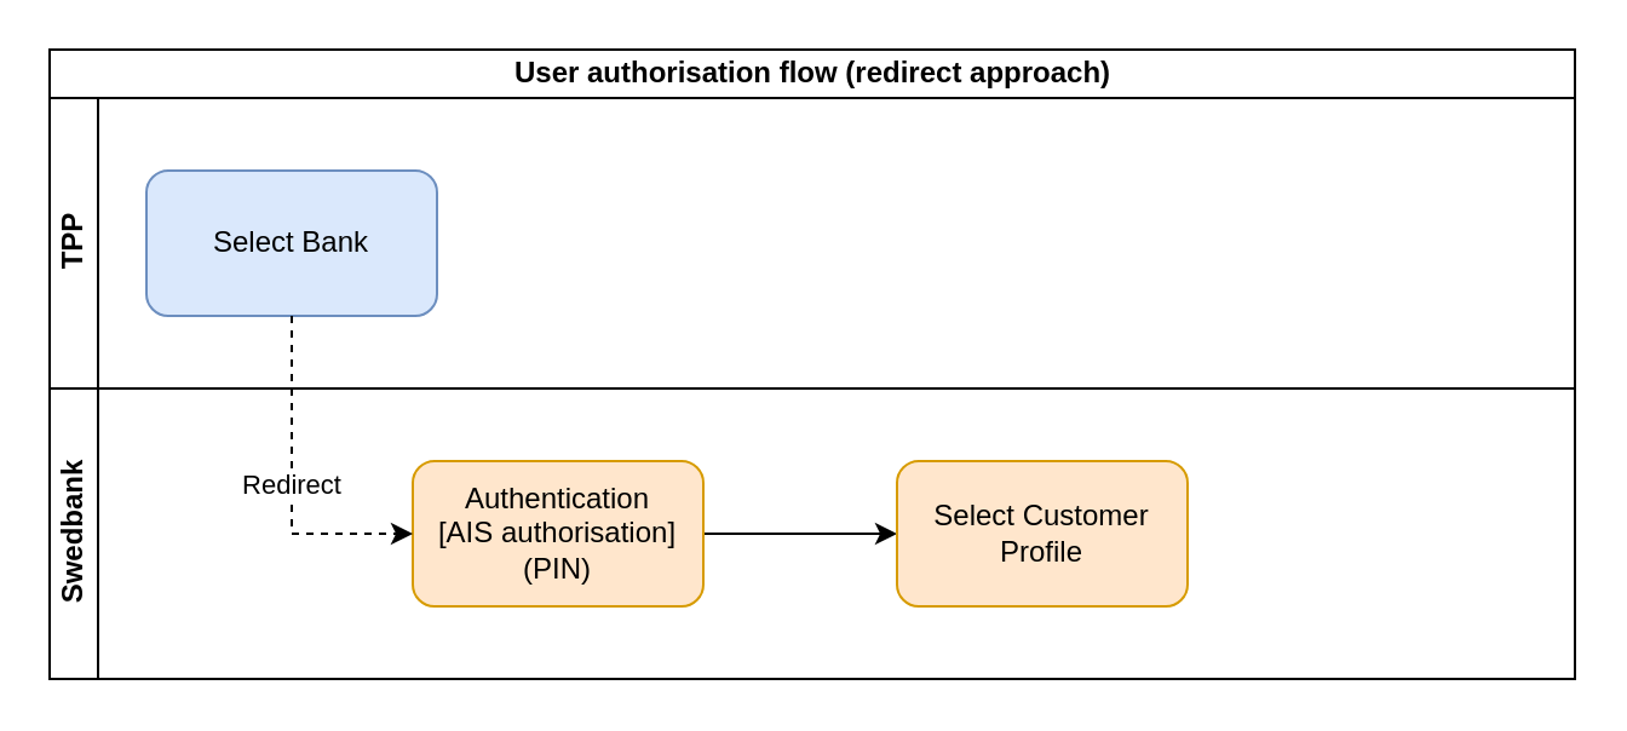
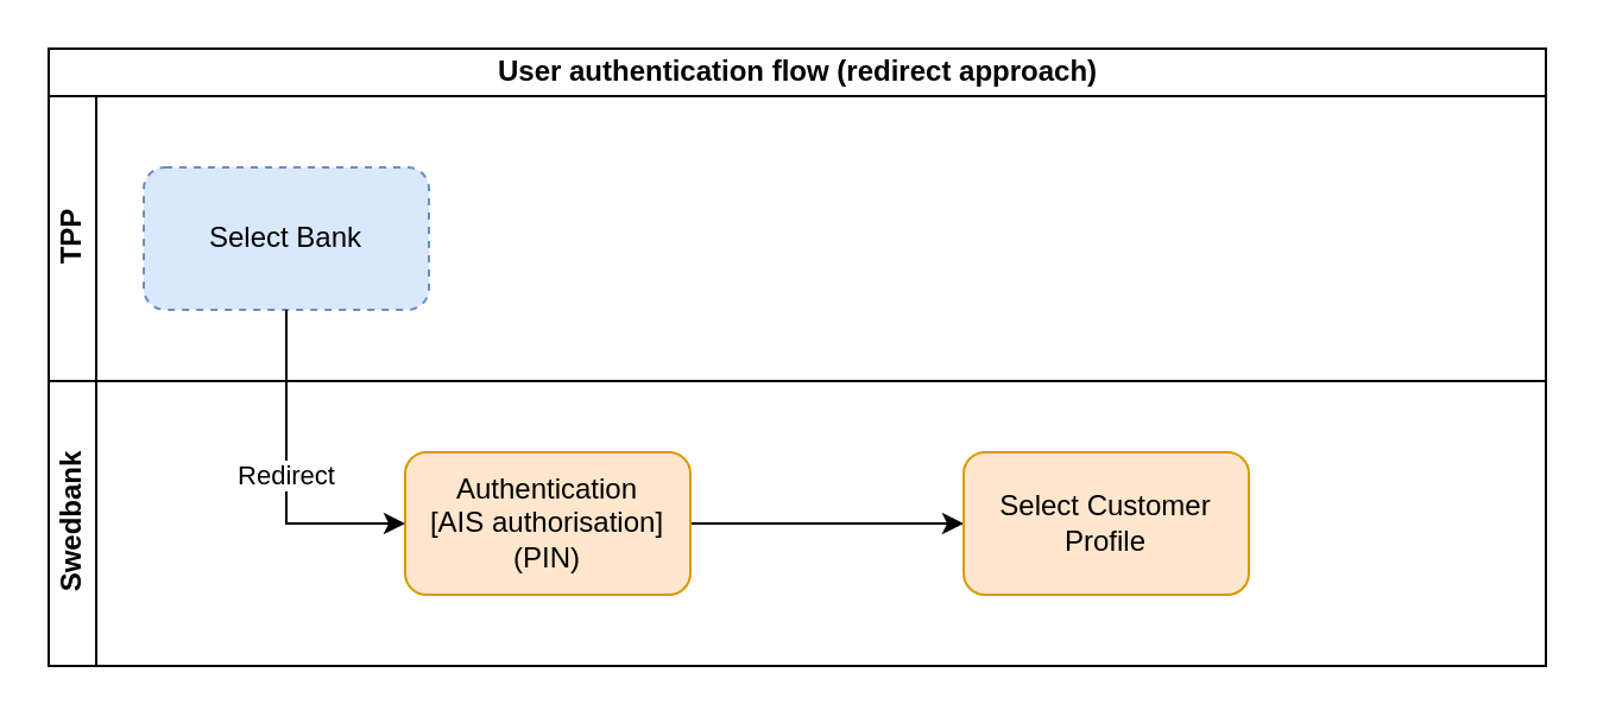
- <mxCell id="2" value="User authorisation flow (redirect approach)" style="swimlane;html=1;childLayout=stackLayout;resizeParent=1;resizeParentMax=0;horizontal=1;startSize=20;horizontalStack=0;" parent="1" vertex="1"><mxGeometry x="20" y="20" width="630" height="260" as="geometry" /></mxCell>
+ <mxCell id="2" value="User authentication flow (redirect approach)" style="swimlane;html=1;childLayout=stackLayout;resizeParent=1;resizeParentMax=0;horizontal=1;startSize=20;horizontalStack=0;" parent="1" vertex="1"><mxGeometry x="20" y="20" width="630" height="260" as="geometry" /></mxCell>
- <mxCell id="4" value="Select Bank" style="rounded=1;whiteSpace=wrap;html=1;fillColor=#dae8fc;strokeColor=#6c8ebf;" parent="3" vertex="1"><mxGeometry x="40" y="30" width="120" height="60" as="geometry" /></mxCell>
+ <mxCell id="4" value="Select Bank" style="rounded=1;whiteSpace=wrap;html=1;fillColor=#dae8fc;strokeColor=#6c8ebf;dashed=1;" parent="3" vertex="1"><mxGeometry x="40" y="30" width="120" height="60" as="geometry" /></mxCell>
- <mxCell id="9" value="Redirect" style="edgeStyle=orthogonalEdgeStyle;rounded=0;orthogonalLoop=1;jettySize=auto;html=1;entryX=0;entryY=0.5;entryDx=0;entryDy=0;dashed=1;" parent="2" source="4" target="7" edge="1"><mxGeometry relative="1" as="geometry" /></mxCell>
+ <mxCell id="9" value="Redirect" style="edgeStyle=orthogonalEdgeStyle;rounded=0;orthogonalLoop=1;jettySize=auto;html=1;entryX=0;entryY=0.5;entryDx=0;entryDy=0;" parent="2" source="4" target="7" edge="1"><mxGeometry relative="1" as="geometry" /></mxCell>
- <mxCell id="8" value="Select Customer Profile" style="rounded=1;whiteSpace=wrap;html=1;fillColor=#ffe6cc;strokeColor=#d79b00;" parent="5" vertex="1"><mxGeometry x="350" y="30" width="120" height="60" as="geometry" /></mxCell>
+ <mxCell id="8" value="Select Customer Profile" style="rounded=1;whiteSpace=wrap;html=1;fillColor=#ffe6cc;strokeColor=#d79b00;" parent="5" vertex="1"><mxGeometry x="385" y="30" width="120" height="60" as="geometry" /></mxCell>
